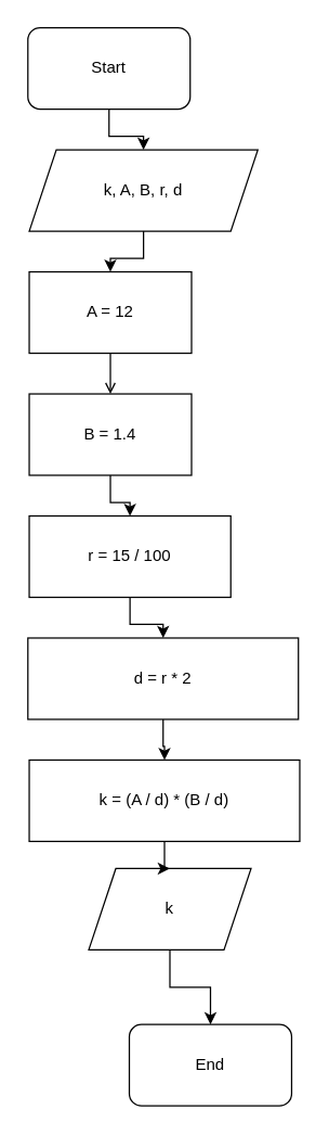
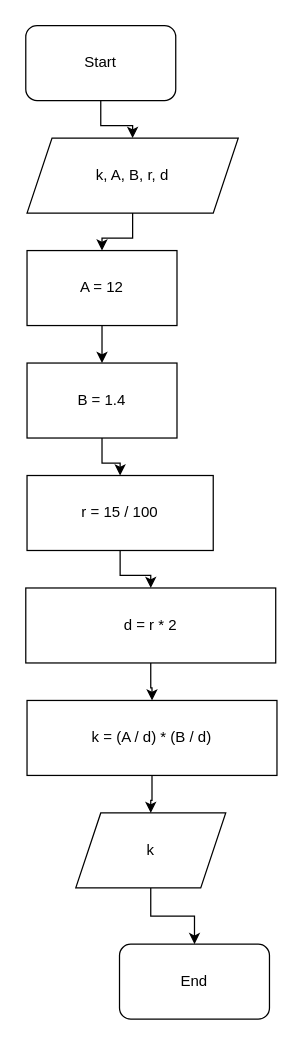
- <mxCell id="6" value="" style="edgeStyle=orthogonalEdgeStyle;rounded=0;orthogonalLoop=1;jettySize=auto;html=1;endArrow=open;" parent="1" source="7" target="9" edge="1"><mxGeometry relative="1" as="geometry" /></mxCell>
+ <mxCell id="6" value="" style="edgeStyle=orthogonalEdgeStyle;rounded=0;orthogonalLoop=1;jettySize=auto;html=1;" parent="1" source="7" target="9" edge="1"><mxGeometry relative="1" as="geometry" /></mxCell>
- <mxCell id="11" value="k" style="shape=parallelogram;perimeter=parallelogramPerimeter;whiteSpace=wrap;html=1;fixedSize=1;" parent="1" vertex="1"><mxGeometry x="65" y="640" width="120" height="60" as="geometry" /></mxCell>
+ <mxCell id="11" value="k" style="shape=parallelogram;perimeter=parallelogramPerimeter;whiteSpace=wrap;html=1;fixedSize=1;" parent="1" vertex="1"><mxGeometry x="60" y="650" width="120" height="60" as="geometry" /></mxCell>
